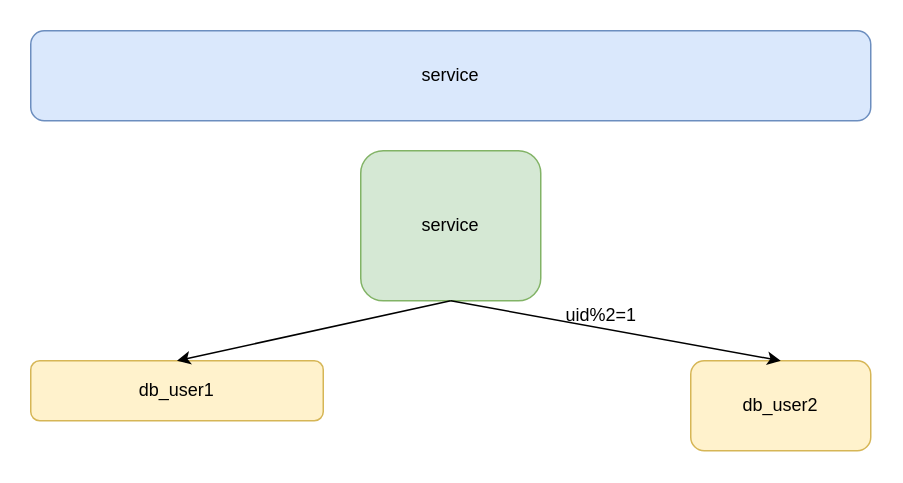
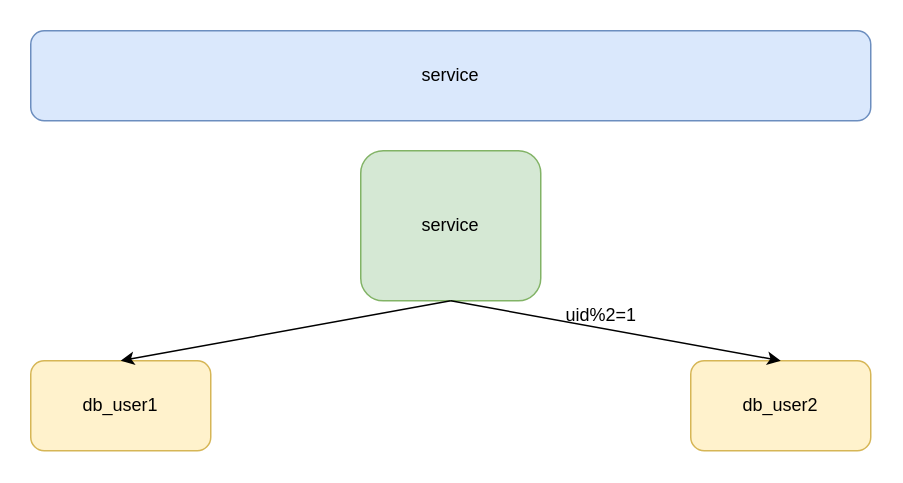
- <mxCell id="4" value="db_user1" style="rounded=1;whiteSpace=wrap;html=1;fillColor=#fff2cc;strokeColor=#d6b656;" vertex="1" parent="1"><mxGeometry x="20" y="240" width="195" height="40" as="geometry" /></mxCell>
+ <mxCell id="4" value="db_user1" style="rounded=1;whiteSpace=wrap;html=1;fillColor=#fff2cc;strokeColor=#d6b656;" vertex="1" parent="1"><mxGeometry x="20" y="240" width="120" height="60" as="geometry" /></mxCell>
